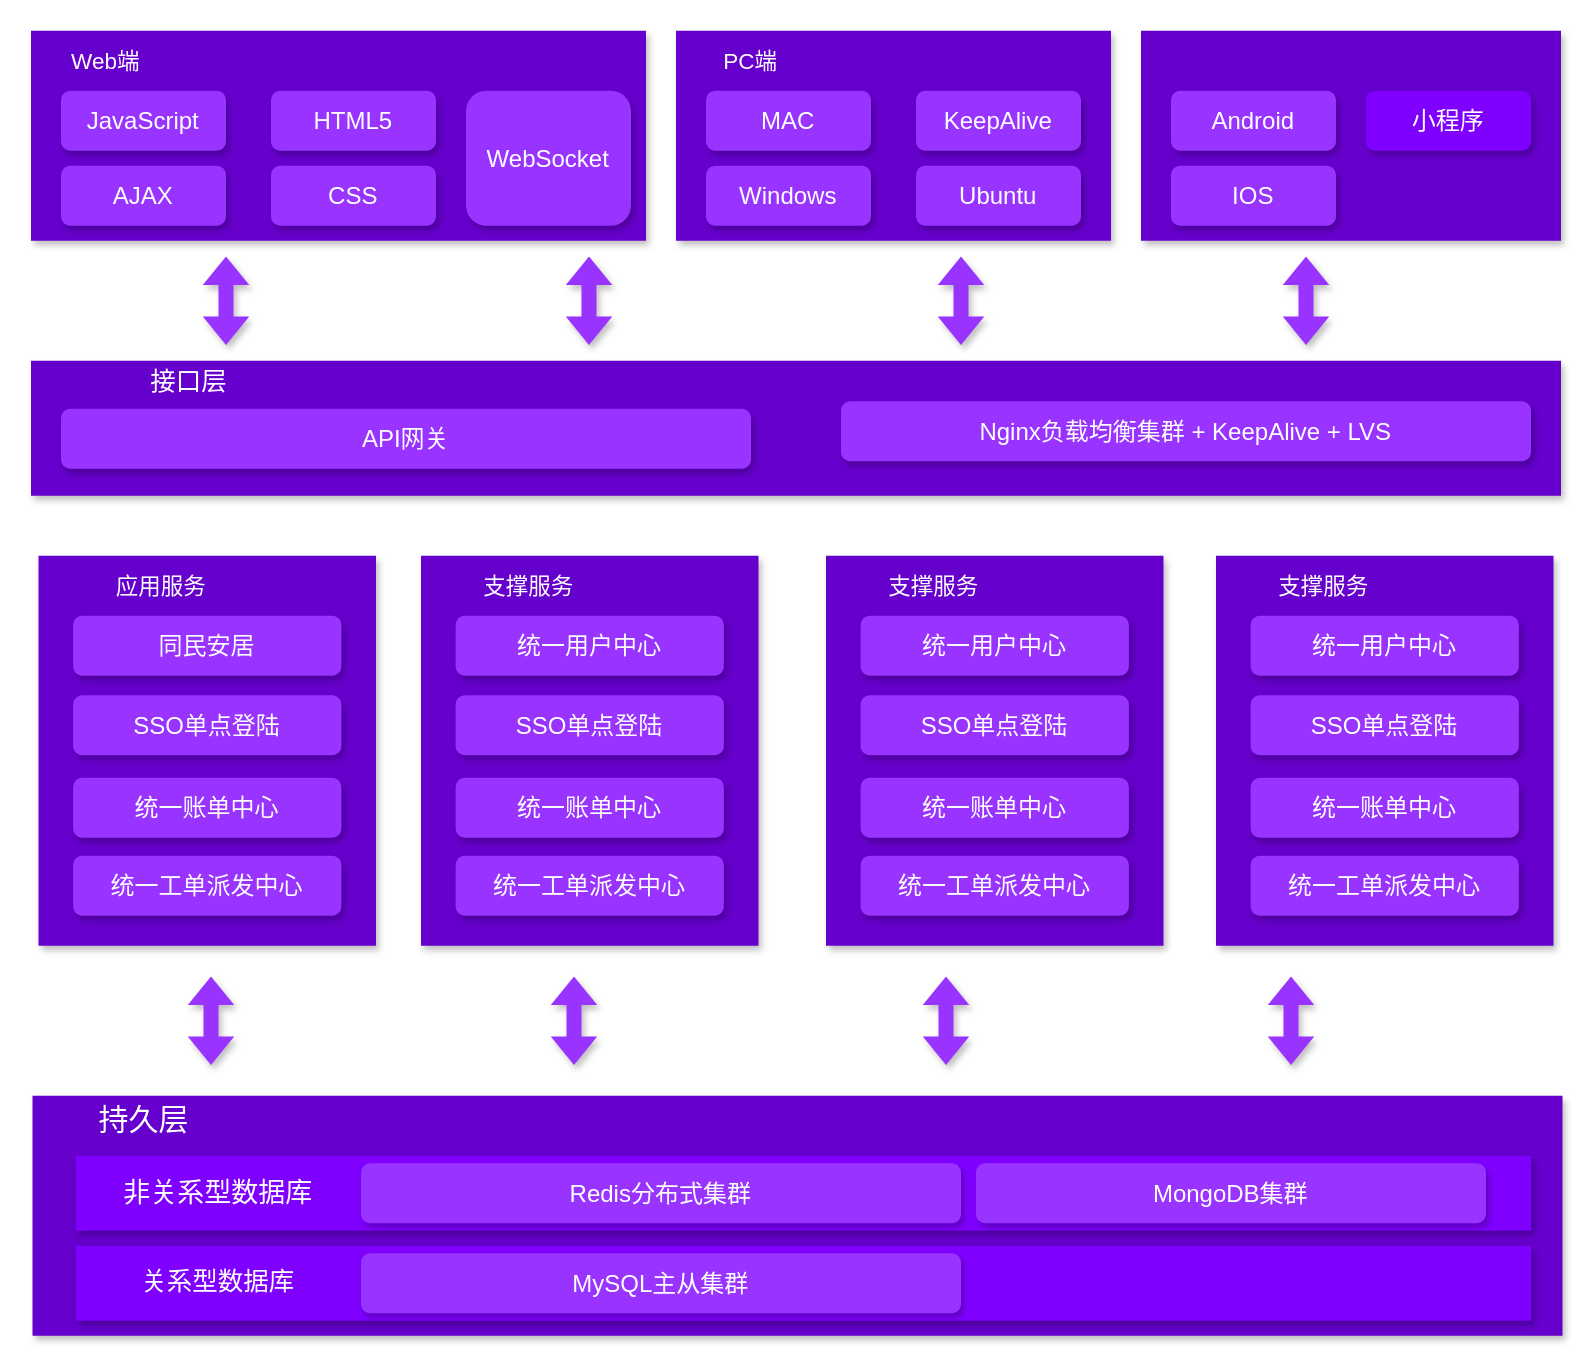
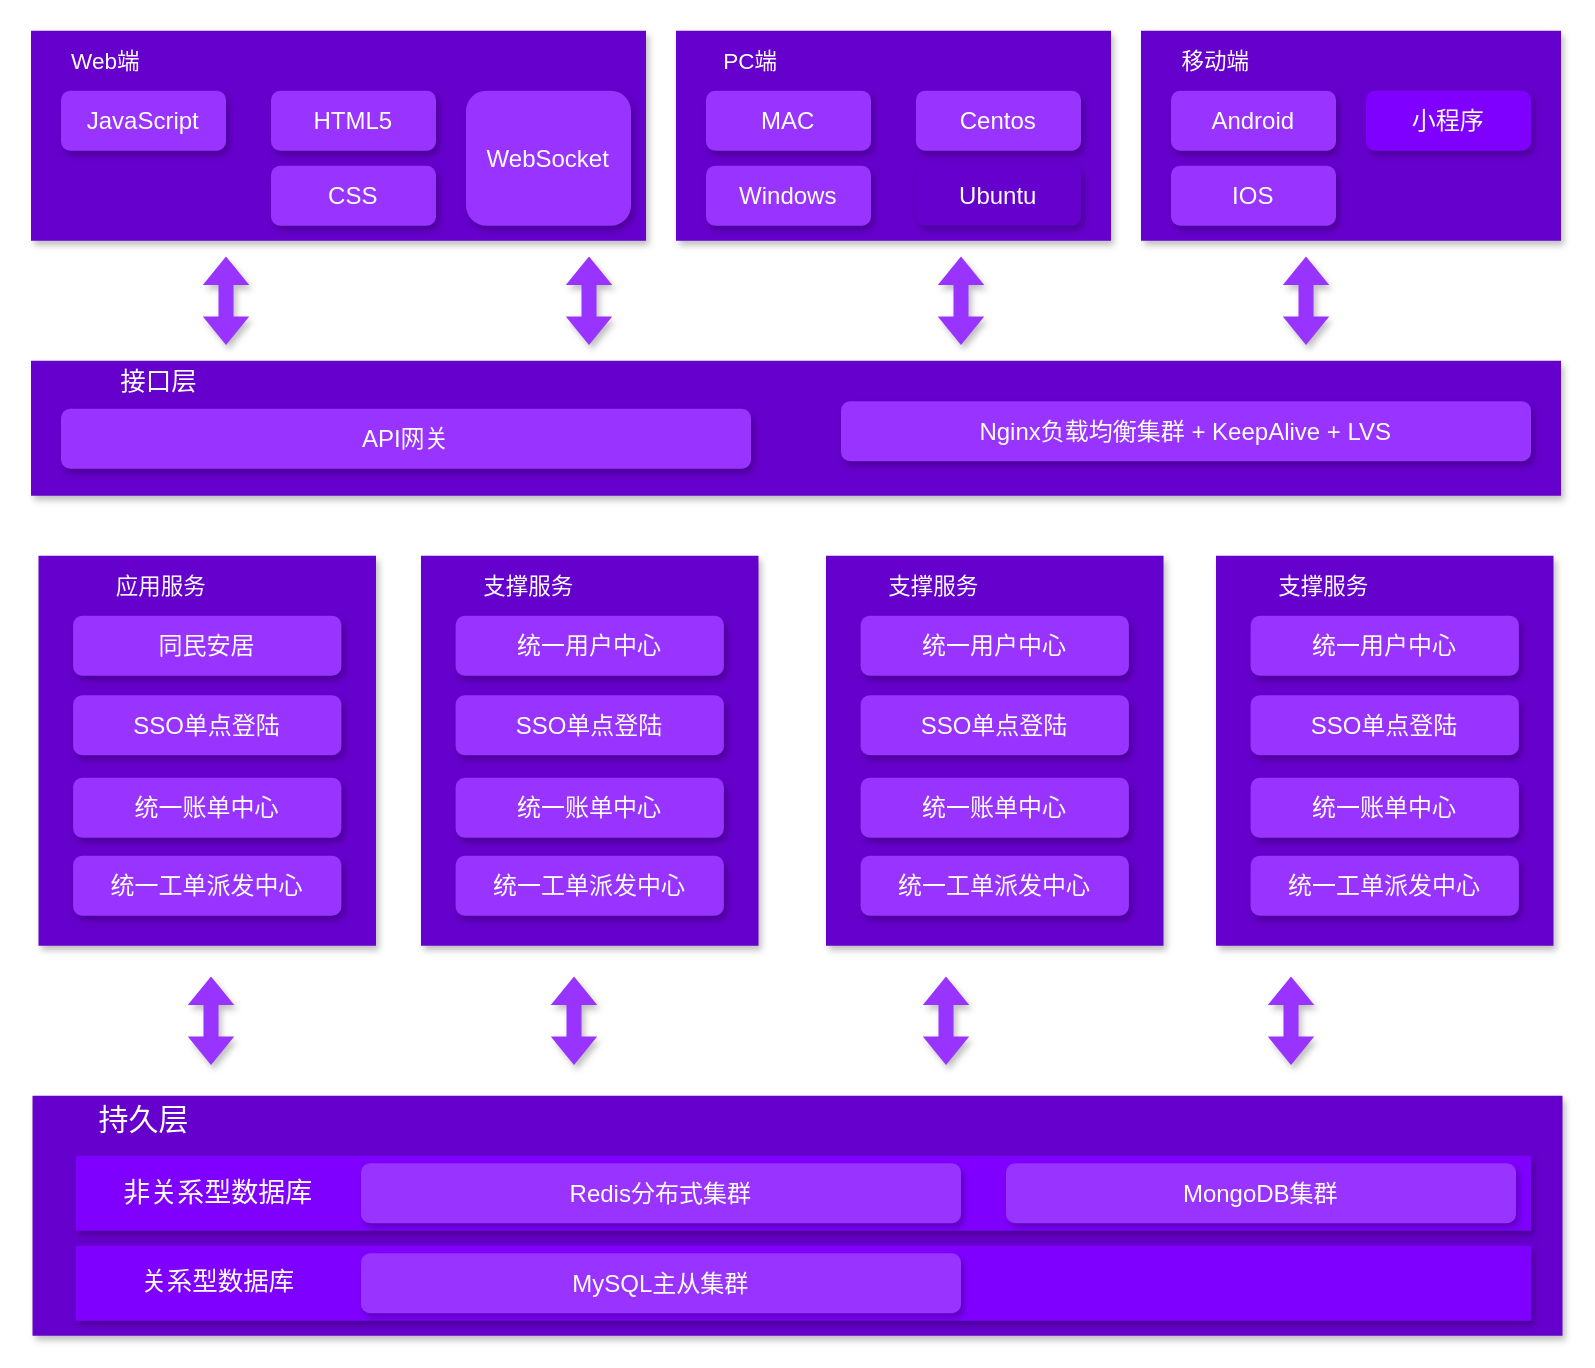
+ <mxCell id="18" value="&lt;font style=&quot;font-size: 15px&quot; color=&quot;#ffffff&quot;&gt;移动端&lt;/font&gt;" style="text;html=1;strokeColor=none;fillColor=none;align=center;verticalAlign=middle;whiteSpace=wrap;rounded=0;" vertex="1" parent="1"><mxGeometry x="780" y="30" width="60" height="20" as="geometry" /></mxCell>
- <mxCell id="15" value="&lt;font color=&quot;#ffffff&quot;&gt;&lt;span style=&quot;font-size: 16px&quot;&gt;KeepAlive&lt;/span&gt;&lt;/font&gt;" style="rounded=1;whiteSpace=wrap;html=1;fillColor=#9933FF;strokeColor=none;shadow=1;" vertex="1" parent="11"><mxGeometry x="140" y="30" width="110" height="40" as="geometry" /></mxCell>
+ <mxCell id="15" value="&lt;font color=&quot;#ffffff&quot;&gt;&lt;span style=&quot;font-size: 16px&quot;&gt;Centos&lt;/span&gt;&lt;/font&gt;" style="rounded=1;whiteSpace=wrap;html=1;fillColor=#9933FF;strokeColor=none;shadow=1;" vertex="1" parent="11"><mxGeometry x="140" y="30" width="110" height="40" as="geometry" /></mxCell>
- <mxCell id="6" value="&lt;font style=&quot;font-size: 16px&quot; color=&quot;#ffffff&quot;&gt;AJAX&lt;/font&gt;" style="rounded=1;whiteSpace=wrap;html=1;fillColor=#9933FF;strokeColor=none;shadow=1;" vertex="1" parent="2"><mxGeometry x="20" y="90" width="110" height="40" as="geometry" /></mxCell>
- <mxCell id="16" value="&lt;font style=&quot;font-size: 16px&quot; color=&quot;#ffffff&quot;&gt;Ubuntu&lt;/font&gt;" style="rounded=1;whiteSpace=wrap;html=1;fillColor=#9933FF;strokeColor=none;shadow=1;" vertex="1" parent="11"><mxGeometry x="140" y="80" width="110" height="40" as="geometry" /></mxCell>
+ <mxCell id="16" value="&lt;font style=&quot;font-size: 16px&quot; color=&quot;#ffffff&quot;&gt;Ubuntu&lt;/font&gt;" style="rounded=1;whiteSpace=wrap;html=1;fillColor=#6600cc;strokeColor=none;shadow=1;" vertex="1" parent="11"><mxGeometry x="140" y="80" width="110" height="40" as="geometry" /></mxCell>
- <mxCell id="24" value="&lt;font style=&quot;font-size: 17px&quot; color=&quot;#ffffff&quot;&gt;接口层&lt;/font&gt;" style="text;html=1;strokeColor=none;fillColor=none;align=center;verticalAlign=middle;whiteSpace=wrap;rounded=0;" vertex="1" parent="22"><mxGeometry x="30.996" y="5" width="149.268" height="20" as="geometry" /></mxCell>
+ <mxCell id="24" value="&lt;font style=&quot;font-size: 17px&quot; color=&quot;#ffffff&quot;&gt;接口层&lt;/font&gt;" style="text;html=1;strokeColor=none;fillColor=none;align=center;verticalAlign=middle;whiteSpace=wrap;rounded=0;" vertex="1" parent="22"><mxGeometry x="10.996" y="5" width="149.268" height="20" as="geometry" /></mxCell>
- <mxCell id="61" value="&lt;font style=&quot;font-size: 16px&quot; color=&quot;#ffffff&quot;&gt;MongoDB集群&lt;/font&gt;" style="rounded=1;whiteSpace=wrap;html=1;fillColor=#9933FF;strokeColor=none;shadow=1;" vertex="1" parent="58"><mxGeometry x="600" y="5" width="340" height="40" as="geometry" /></mxCell>
+ <mxCell id="61" value="&lt;font style=&quot;font-size: 16px&quot; color=&quot;#ffffff&quot;&gt;MongoDB集群&lt;/font&gt;" style="rounded=1;whiteSpace=wrap;html=1;fillColor=#9933FF;strokeColor=none;shadow=1;" vertex="1" parent="58"><mxGeometry x="620" y="5" width="340" height="40" as="geometry" /></mxCell>
